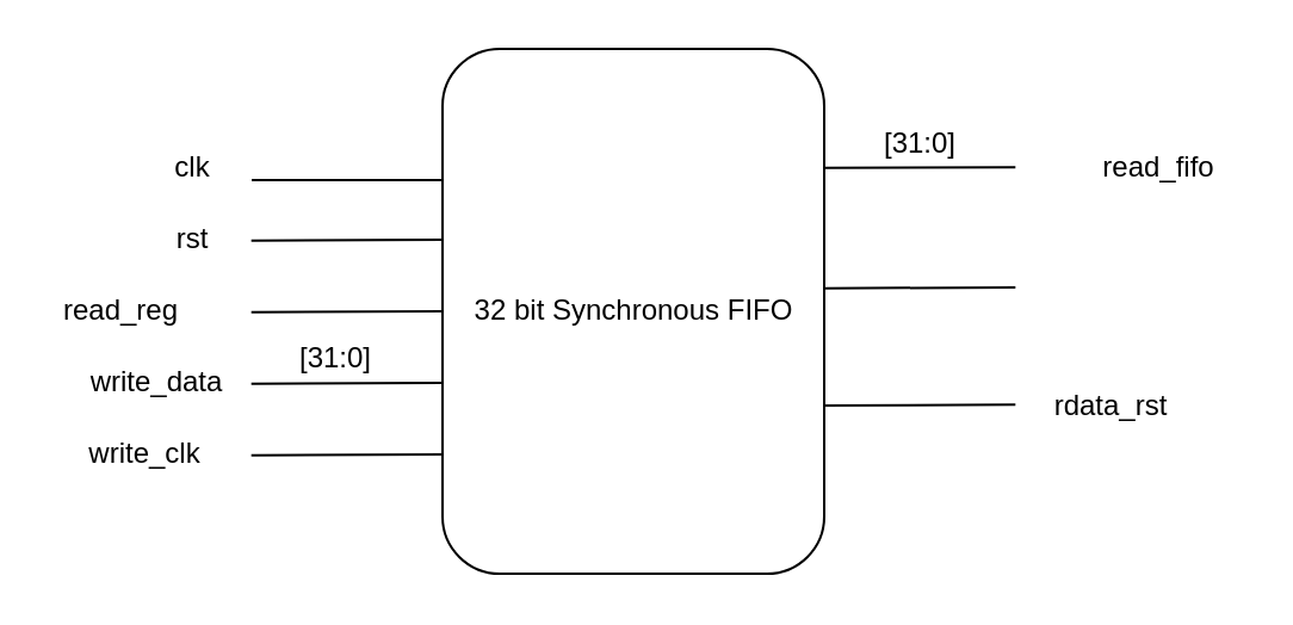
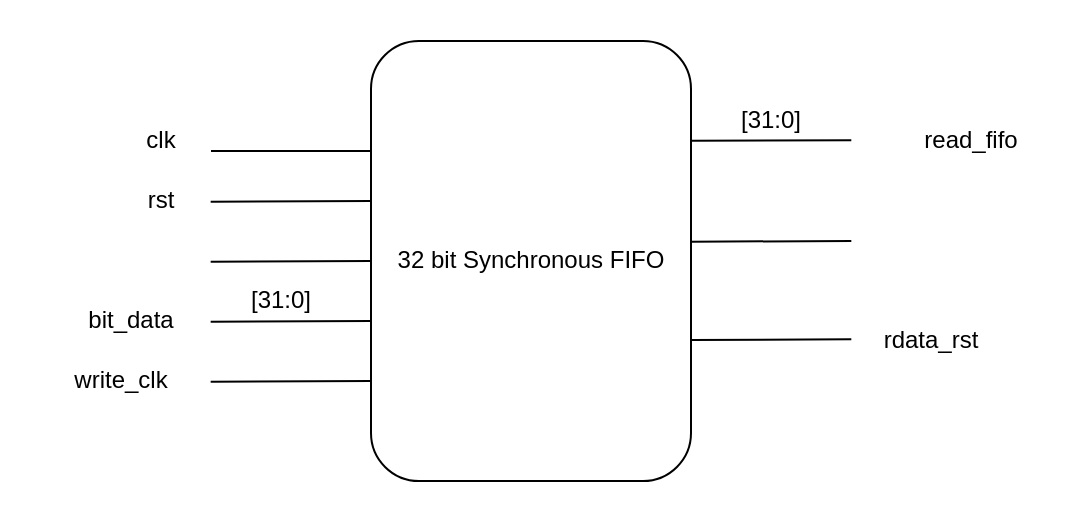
- <mxCell id="11" value="read_reg" style="text;html=1;align=center;verticalAlign=middle;resizable=0;points=[];autosize=1;" vertex="1" parent="1"><mxGeometry x="20" y="120" width="60" height="20" as="geometry" /></mxCell>
- <mxCell id="12" value="write_data" style="text;html=1;align=center;verticalAlign=middle;resizable=0;points=[];autosize=1;" vertex="1" parent="1"><mxGeometry x="30" y="150" width="70" height="20" as="geometry" /></mxCell>
+ <mxCell id="12" value="bit_data" style="text;html=1;align=center;verticalAlign=middle;resizable=0;points=[];autosize=1;" vertex="1" parent="1"><mxGeometry x="30" y="150" width="70" height="20" as="geometry" /></mxCell>
